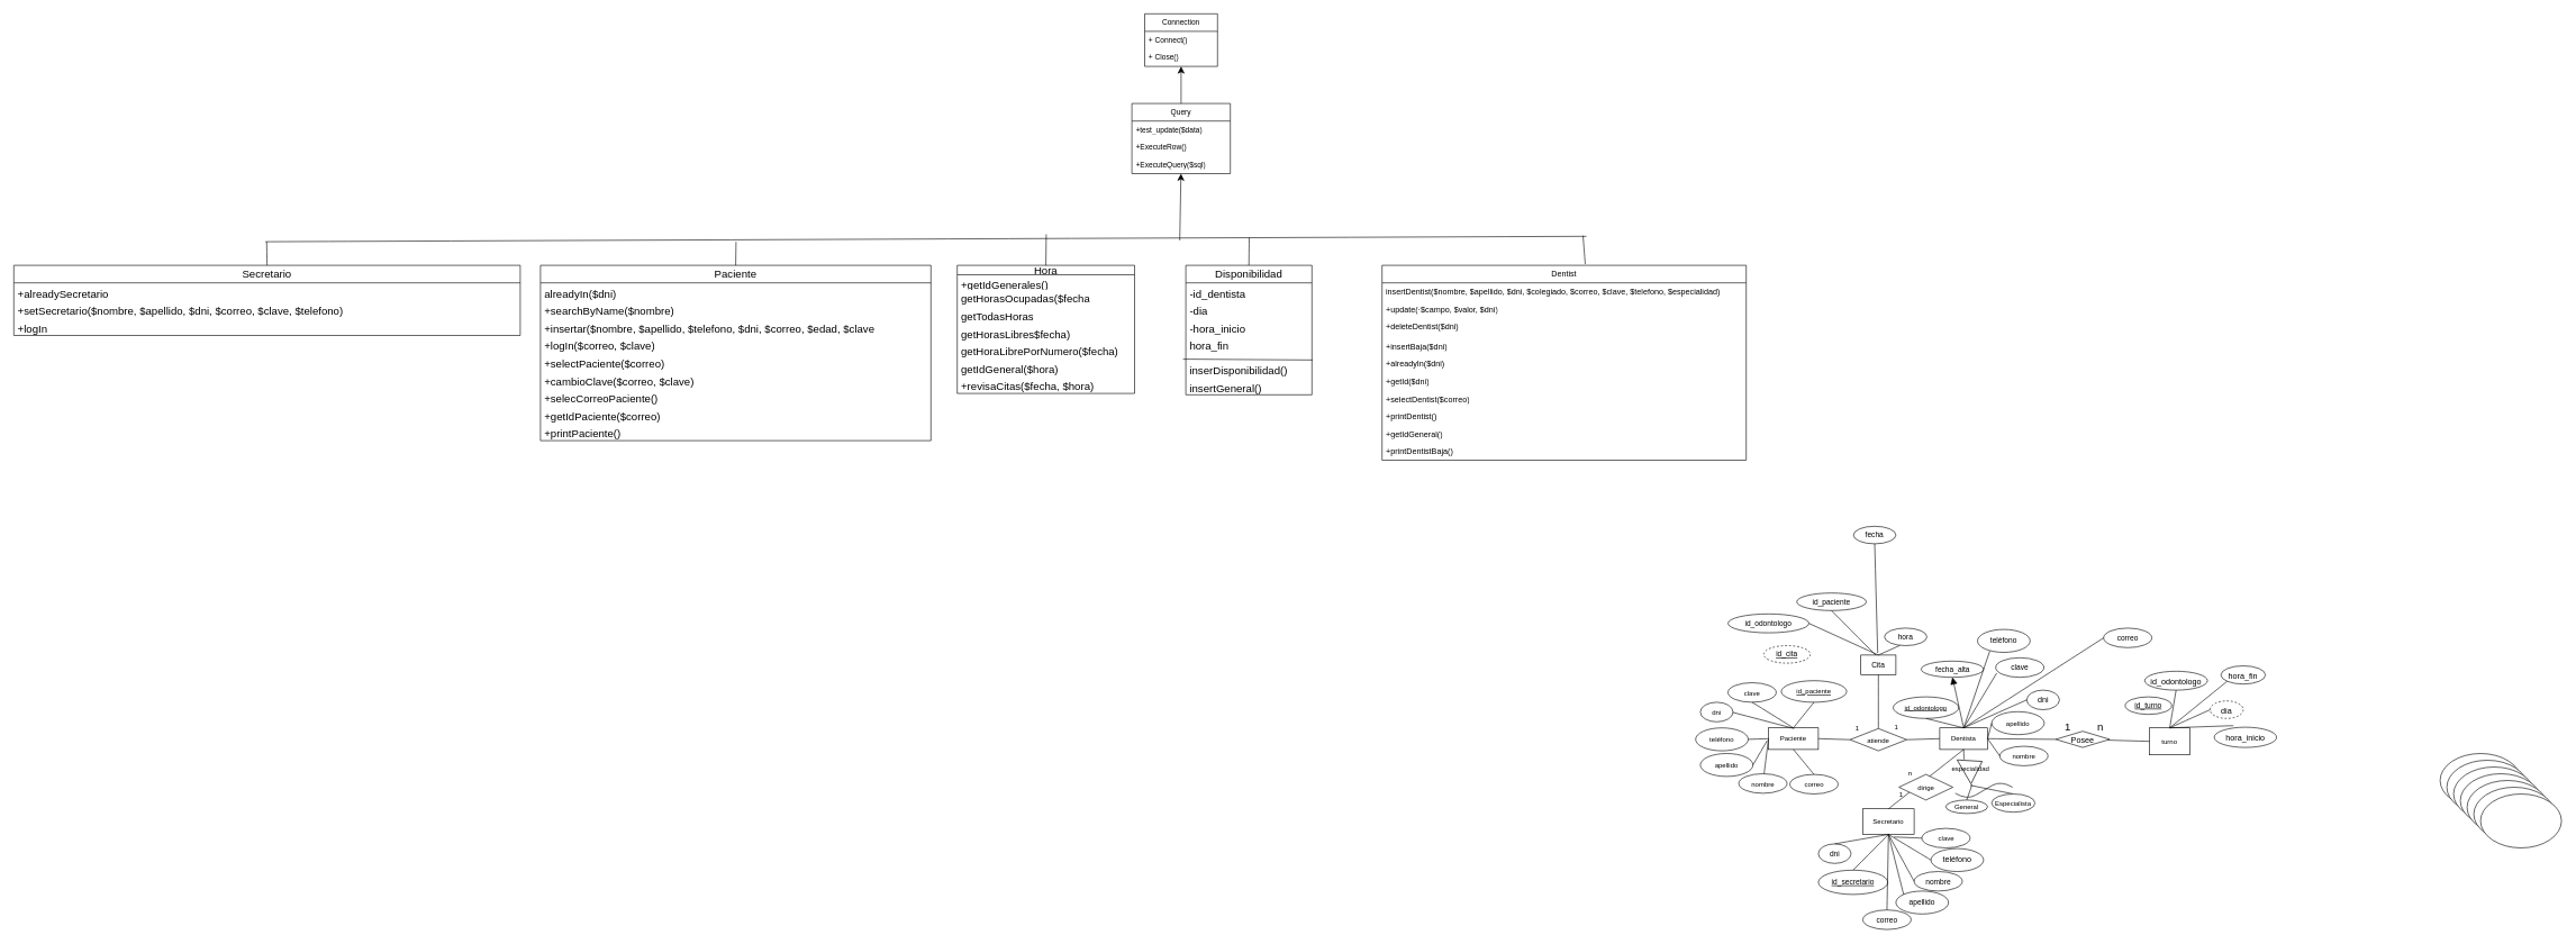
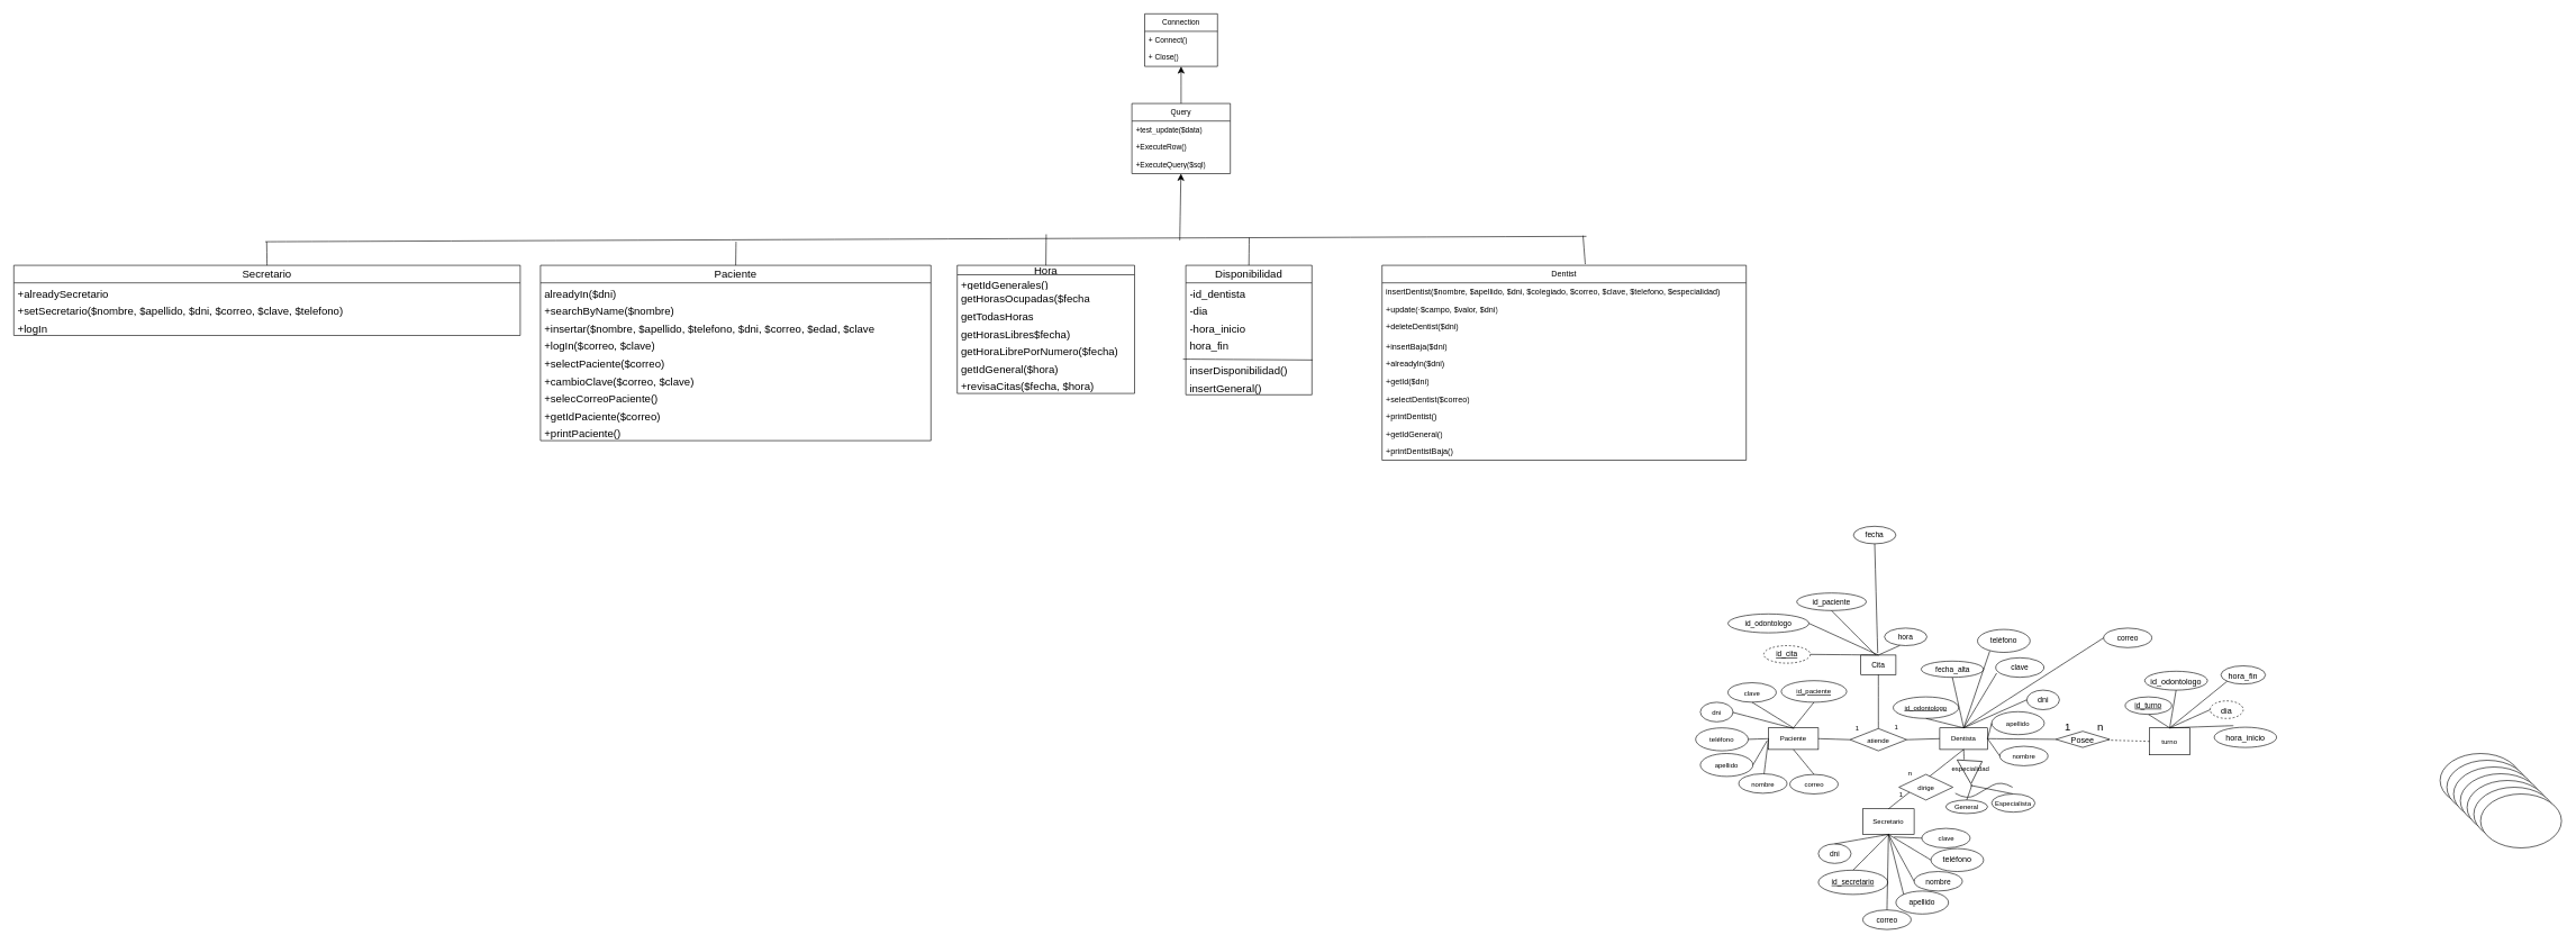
+ <mxCell id="62" value="" style="endArrow=none;html=1;rounded=0;fontSize=11;startSize=8;endSize=8;curved=1;entryX=1;entryY=0.5;entryDx=0;entryDy=0;exitX=0.5;exitY=0;exitDx=0;exitDy=0;" edge="1" parent="1" source="55" target="58"><mxGeometry width="50" height="50" relative="1" as="geometry"><mxPoint x="2779" y="985" as="sourcePoint" /><mxPoint x="2829" y="935" as="targetPoint" /></mxGeometry></mxCell>
- <mxCell id="37" value="" style="endArrow=block;html=1;rounded=0;fontSize=10;startSize=8;endSize=8;curved=1;entryX=0.5;entryY=1;entryDx=0;entryDy=0;exitX=0.5;exitY=0;exitDx=0;exitDy=0;" edge="1" parent="1" source="24" target="34"><mxGeometry width="50" height="50" relative="1" as="geometry"><mxPoint x="2779" y="1185" as="sourcePoint" /><mxPoint x="2829" y="1135" as="targetPoint" /></mxGeometry></mxCell>
+ <mxCell id="37" value="" style="endArrow=none;html=1;rounded=0;fontSize=10;startSize=8;endSize=8;curved=1;entryX=0.5;entryY=1;entryDx=0;entryDy=0;exitX=0.5;exitY=0;exitDx=0;exitDy=0;" edge="1" parent="1" source="24" target="34"><mxGeometry width="50" height="50" relative="1" as="geometry"><mxPoint x="2779" y="1185" as="sourcePoint" /><mxPoint x="2829" y="1135" as="targetPoint" /></mxGeometry></mxCell>
+ <mxCell id="99" value="" style="endArrow=none;html=1;rounded=0;fontSize=12;startSize=8;endSize=8;curved=1;entryX=0.5;entryY=1;entryDx=0;entryDy=0;exitX=0.5;exitY=0;exitDx=0;exitDy=0;" edge="1" parent="1" source="90" target="95"><mxGeometry width="50" height="50" relative="1" as="geometry"><mxPoint x="2993" y="1183" as="sourcePoint" /><mxPoint x="3043" y="1133" as="targetPoint" /></mxGeometry></mxCell>
- <mxCell id="91" value="" style="endArrow=none;html=1;rounded=0;fontSize=12;startSize=8;endSize=8;curved=1;entryX=0;entryY=0.5;entryDx=0;entryDy=0;" edge="1" parent="1" source="93" target="90"><mxGeometry width="50" height="50" relative="1" as="geometry"><mxPoint x="2946" y="1095" as="sourcePoint" /><mxPoint x="2833" y="1133" as="targetPoint" /></mxGeometry></mxCell>
+ <mxCell id="91" value="" style="endArrow=none;html=1;rounded=0;fontSize=12;startSize=8;endSize=8;curved=1;entryX=0;entryY=0.5;entryDx=0;entryDy=0;dashed=1;" edge="1" parent="1" source="93" target="90"><mxGeometry width="50" height="50" relative="1" as="geometry"><mxPoint x="2946" y="1095" as="sourcePoint" /><mxPoint x="2833" y="1133" as="targetPoint" /></mxGeometry></mxCell>
